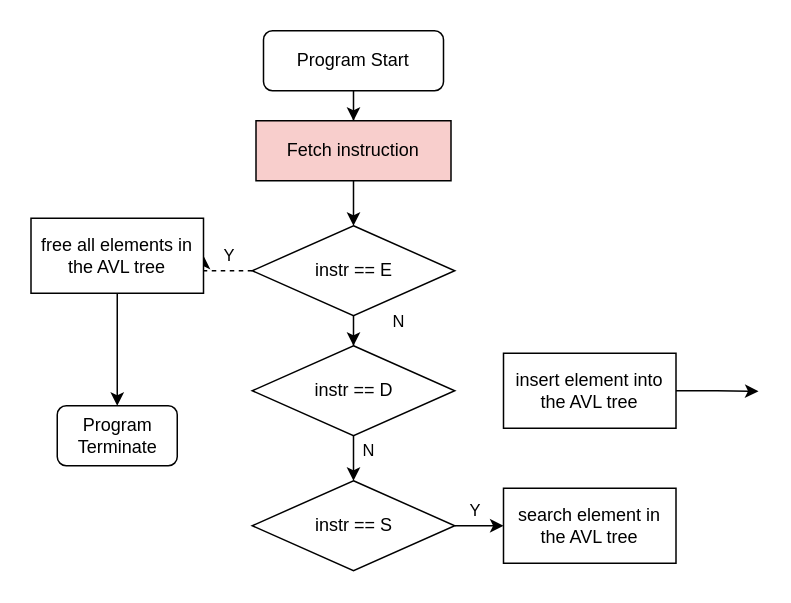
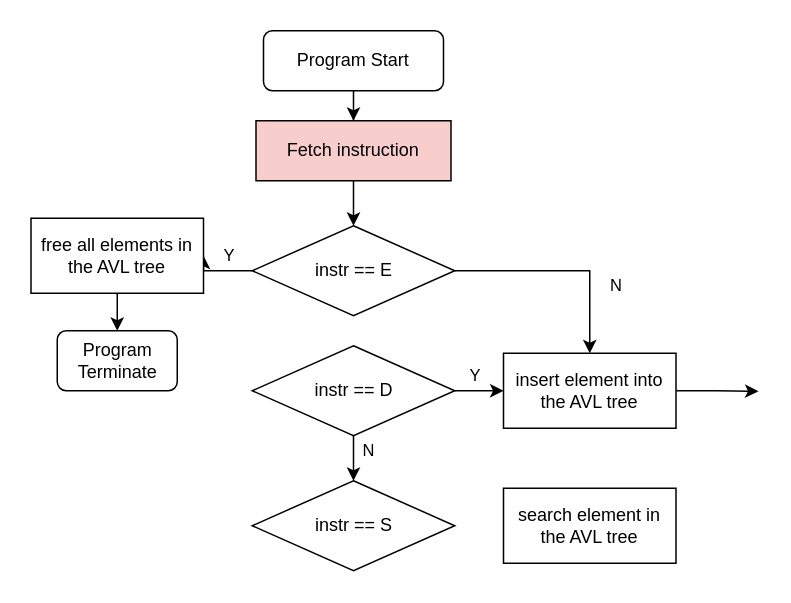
- <mxCell id="7" value="Y" style="edgeStyle=orthogonalEdgeStyle;rounded=0;orthogonalLoop=1;jettySize=auto;html=1;exitX=0;exitY=0.5;exitDx=0;exitDy=0;entryX=1;entryY=0.5;entryDx=0;entryDy=0;dashed=1;" edge="1" parent="1" source="8" target="19"><mxGeometry x="-0.231" y="-10" relative="1" as="geometry"><mxPoint x="135" y="170" as="targetPoint" /><mxPoint as="offset" /></mxGeometry></mxCell>
+ <mxCell id="7" value="Y" style="edgeStyle=orthogonalEdgeStyle;rounded=0;orthogonalLoop=1;jettySize=auto;html=1;exitX=0;exitY=0.5;exitDx=0;exitDy=0;entryX=1;entryY=0.5;entryDx=0;entryDy=0;" edge="1" parent="1" source="8" target="19"><mxGeometry x="-0.231" y="-10" relative="1" as="geometry"><mxPoint x="135" y="170" as="targetPoint" /><mxPoint as="offset" /></mxGeometry></mxCell>
- <mxCell id="6" value="N" style="edgeStyle=orthogonalEdgeStyle;rounded=0;orthogonalLoop=1;jettySize=auto;html=1;entryX=0.5;entryY=0;entryDx=0;entryDy=0;" parent="1" source="8" target="13" edge="1"><mxGeometry x="0.201" y="-10" relative="1" as="geometry"><mxPoint x="20" as="offset" /><mxPoint x="235" y="220" as="targetPoint" /></mxGeometry></mxCell>
+ <mxCell id="6" value="N" style="edgeStyle=orthogonalEdgeStyle;rounded=0;orthogonalLoop=1;jettySize=auto;html=1;" parent="1" source="8" target="10" edge="1"><mxGeometry x="0.201" y="-10" relative="1" as="geometry"><mxPoint x="20" as="offset" /><mxPoint x="235" y="220" as="targetPoint" /></mxGeometry></mxCell>
+ <mxCell id="12" value="Y" style="edgeStyle=orthogonalEdgeStyle;rounded=0;orthogonalLoop=1;jettySize=auto;html=1;" edge="1" parent="1" source="13" target="10"><mxGeometry x="0.158" y="10" relative="1" as="geometry"><mxPoint as="offset" /></mxGeometry></mxCell>
- <mxCell id="17" value="Program&lt;br&gt;Terminate" style="rounded=1;whiteSpace=wrap;html=1;" vertex="1" parent="1"><mxGeometry x="37.5" y="270" width="80" height="40" as="geometry" /></mxCell>
+ <mxCell id="17" value="Program&lt;br&gt;Terminate" style="rounded=1;whiteSpace=wrap;html=1;" vertex="1" parent="1"><mxGeometry x="37.5" y="220" width="80" height="40" as="geometry" /></mxCell>
- <mxCell id="14" value="Y" style="edgeStyle=orthogonalEdgeStyle;rounded=0;orthogonalLoop=1;jettySize=auto;html=1;" edge="1" parent="1" source="15" target="16"><mxGeometry x="0.158" y="10" relative="1" as="geometry"><mxPoint as="offset" /></mxGeometry></mxCell>
